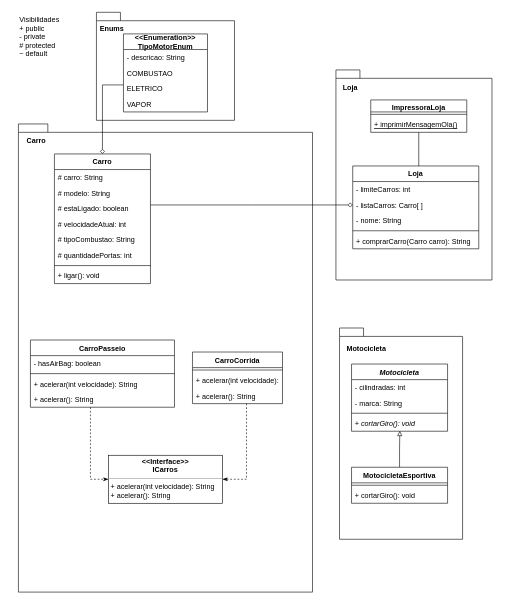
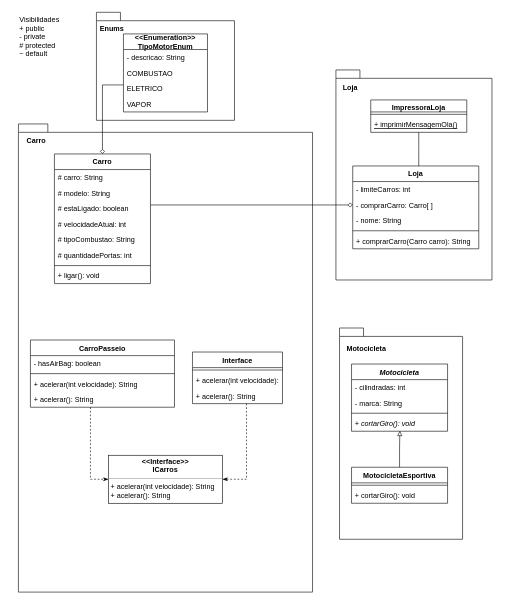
- <mxCell id="31" value="- listaCarros: Carro[ ] " style="text;strokeColor=none;fillColor=none;align=left;verticalAlign=top;spacingLeft=4;spacingRight=4;overflow=hidden;rotatable=0;points=[[0,0.5],[1,0.5]];portConstraint=eastwest;" parent="29" vertex="1"><mxGeometry y="52" width="210" height="26" as="geometry" /></mxCell>
+ <mxCell id="31" value="- comprarCarro: Carro[ ] " style="text;strokeColor=none;fillColor=none;align=left;verticalAlign=top;spacingLeft=4;spacingRight=4;overflow=hidden;rotatable=0;points=[[0,0.5],[1,0.5]];portConstraint=eastwest;" parent="29" vertex="1"><mxGeometry y="52" width="210" height="26" as="geometry" /></mxCell>
- <mxCell id="24" value="CarroCorrida" style="swimlane;fontStyle=1;align=center;verticalAlign=top;childLayout=stackLayout;horizontal=1;startSize=26;horizontalStack=0;resizeParent=1;resizeParentMax=0;resizeLast=0;collapsible=1;marginBottom=0;" parent="1" vertex="1"><mxGeometry x="320" y="586" width="150" height="86" as="geometry" /></mxCell>
+ <mxCell id="24" value="Interface" style="swimlane;fontStyle=1;align=center;verticalAlign=top;childLayout=stackLayout;horizontal=1;startSize=26;horizontalStack=0;resizeParent=1;resizeParentMax=0;resizeLast=0;collapsible=1;marginBottom=0;" parent="1" vertex="1"><mxGeometry x="320" y="586" width="150" height="86" as="geometry" /></mxCell>
